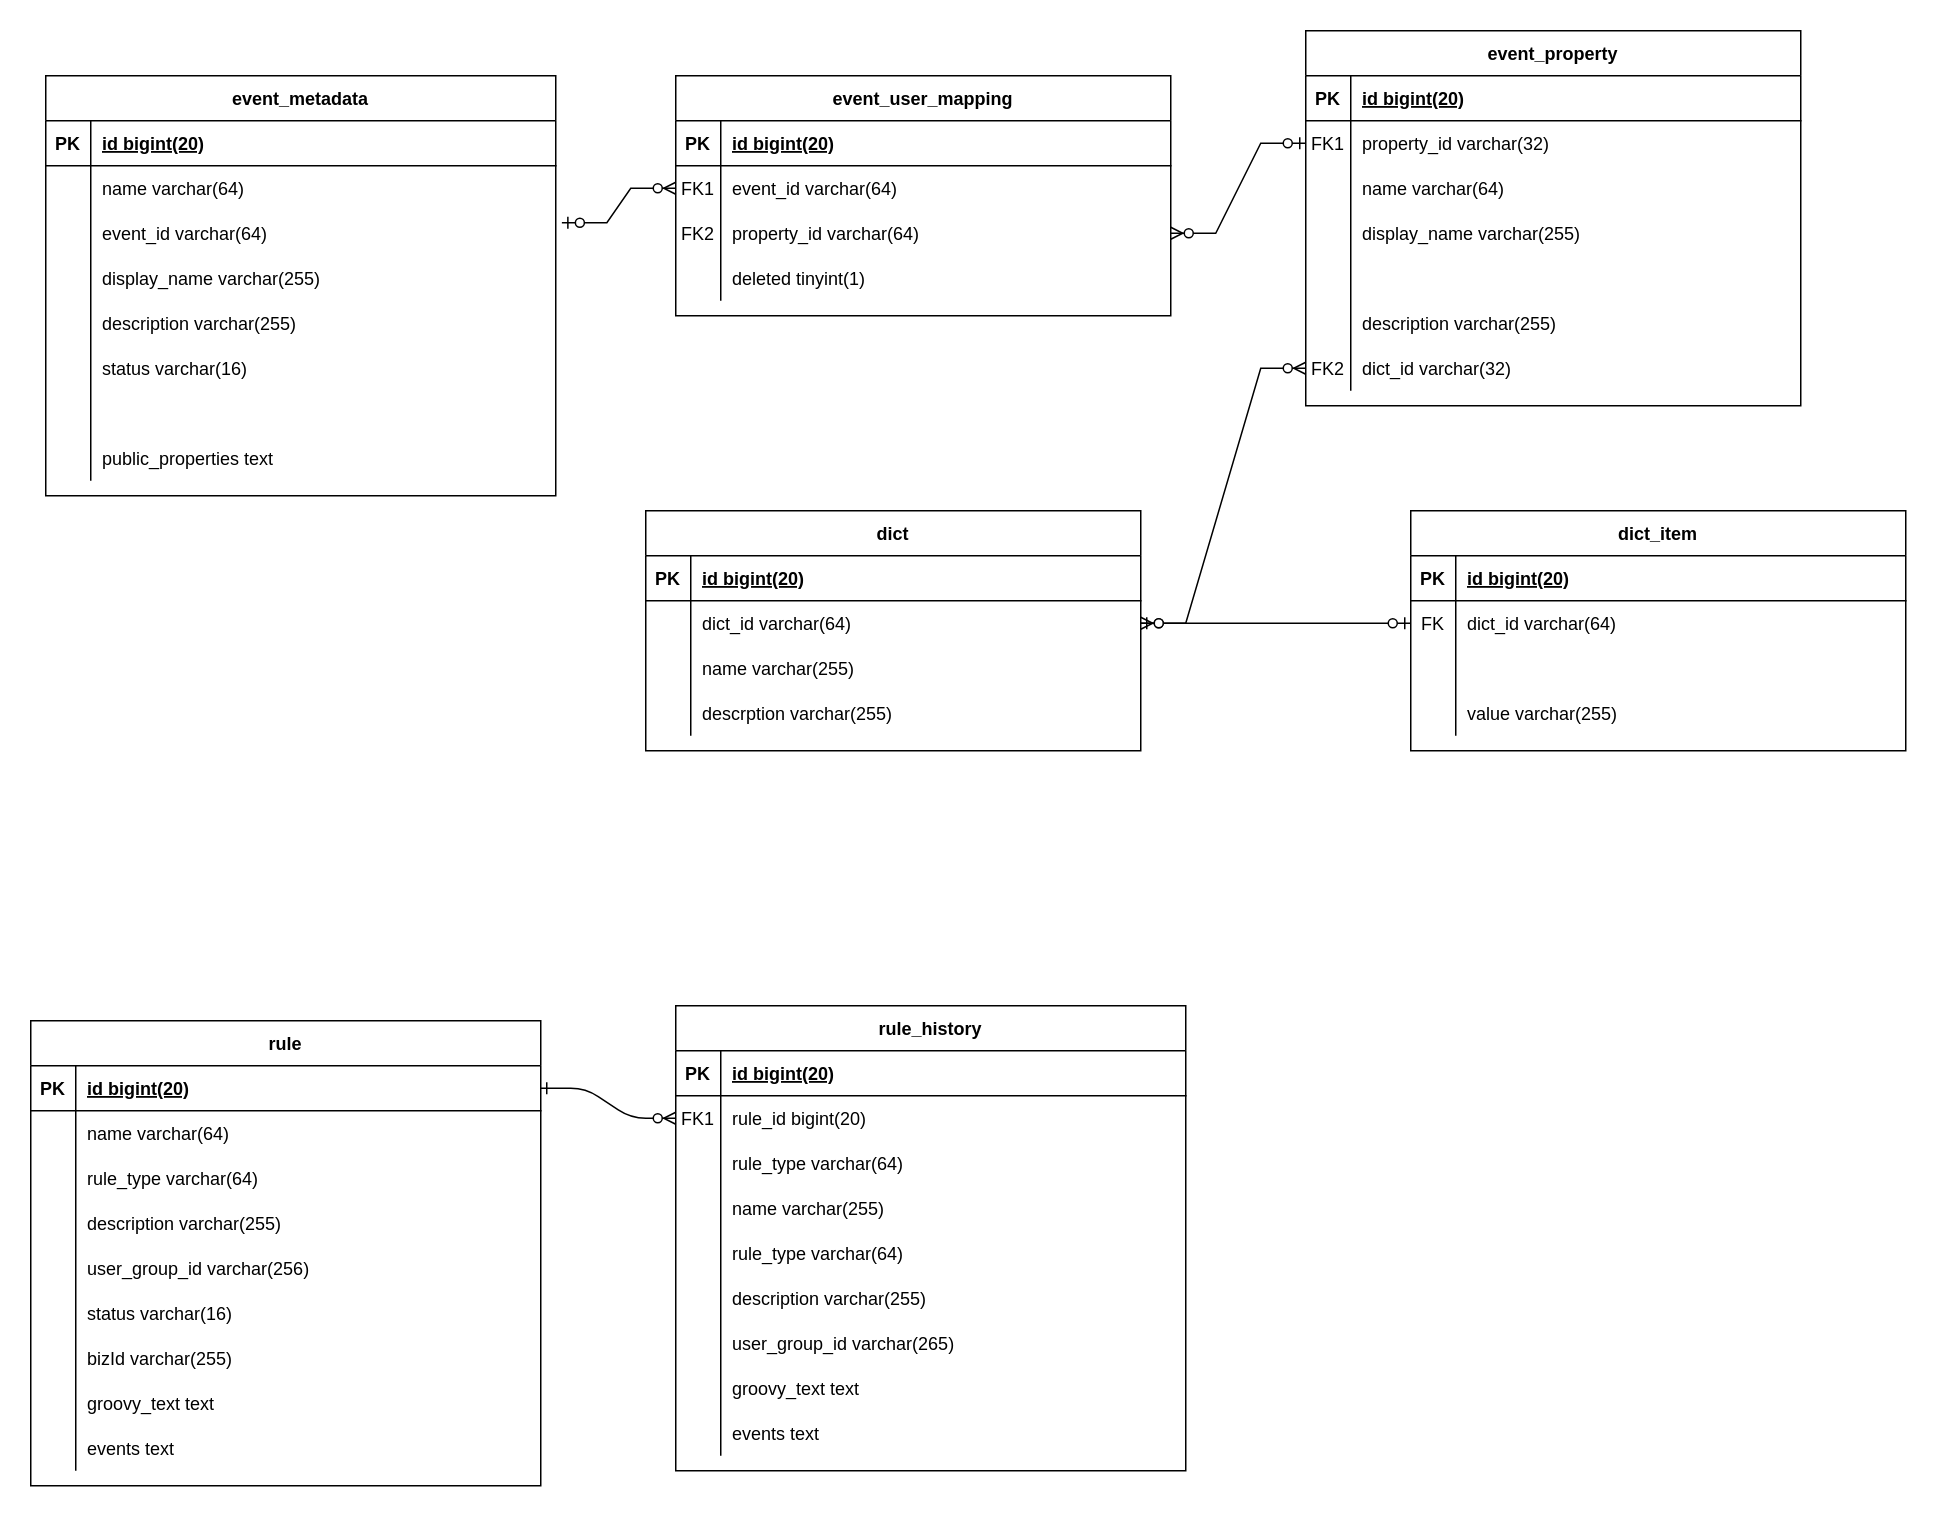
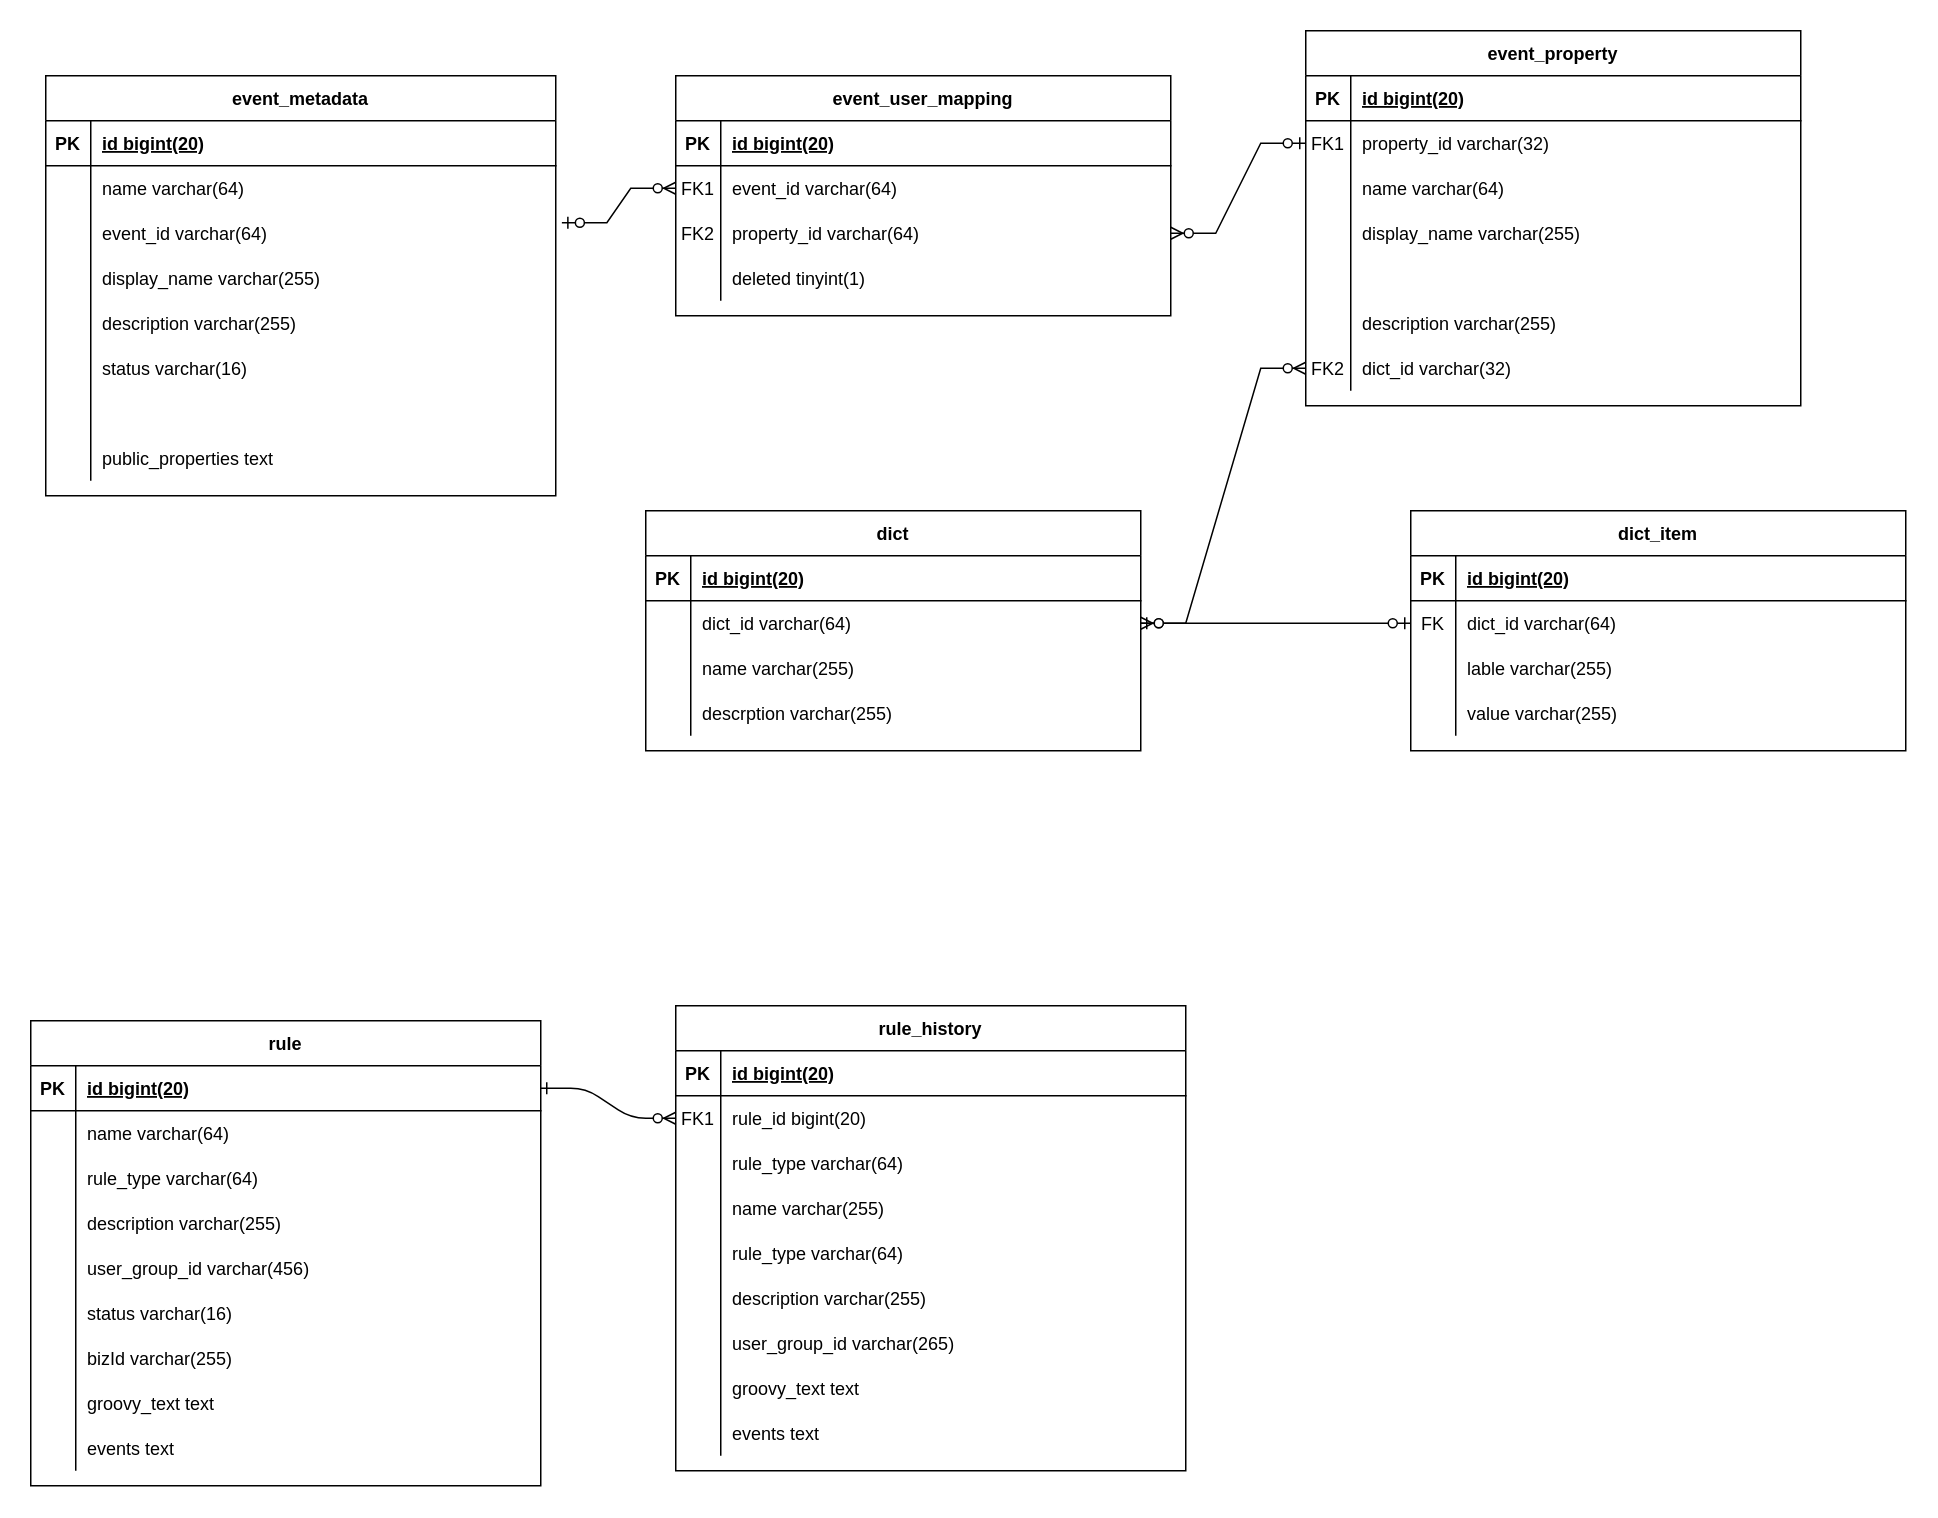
+ <mxCell id="141" value="lable varchar(255)" style="shape=partialRectangle;overflow=hidden;connectable=0;fillColor=none;top=0;left=0;bottom=0;right=0;align=left;spacingLeft=6;" vertex="1" parent="139"><mxGeometry x="30" width="300" height="30" as="geometry"><mxRectangle width="300" height="30" as="alternateBounds" /></mxGeometry></mxCell>
- <mxCell id="62" value="user_group_id varchar(256)" style="shape=partialRectangle;overflow=hidden;connectable=0;fillColor=none;top=0;left=0;bottom=0;right=0;align=left;spacingLeft=6;" parent="60" vertex="1"><mxGeometry x="30" width="310" height="30" as="geometry"><mxRectangle width="310" height="30" as="alternateBounds" /></mxGeometry></mxCell>
+ <mxCell id="62" value="user_group_id varchar(456)" style="shape=partialRectangle;overflow=hidden;connectable=0;fillColor=none;top=0;left=0;bottom=0;right=0;align=left;spacingLeft=6;" parent="60" vertex="1"><mxGeometry x="30" width="310" height="30" as="geometry"><mxRectangle width="310" height="30" as="alternateBounds" /></mxGeometry></mxCell>
